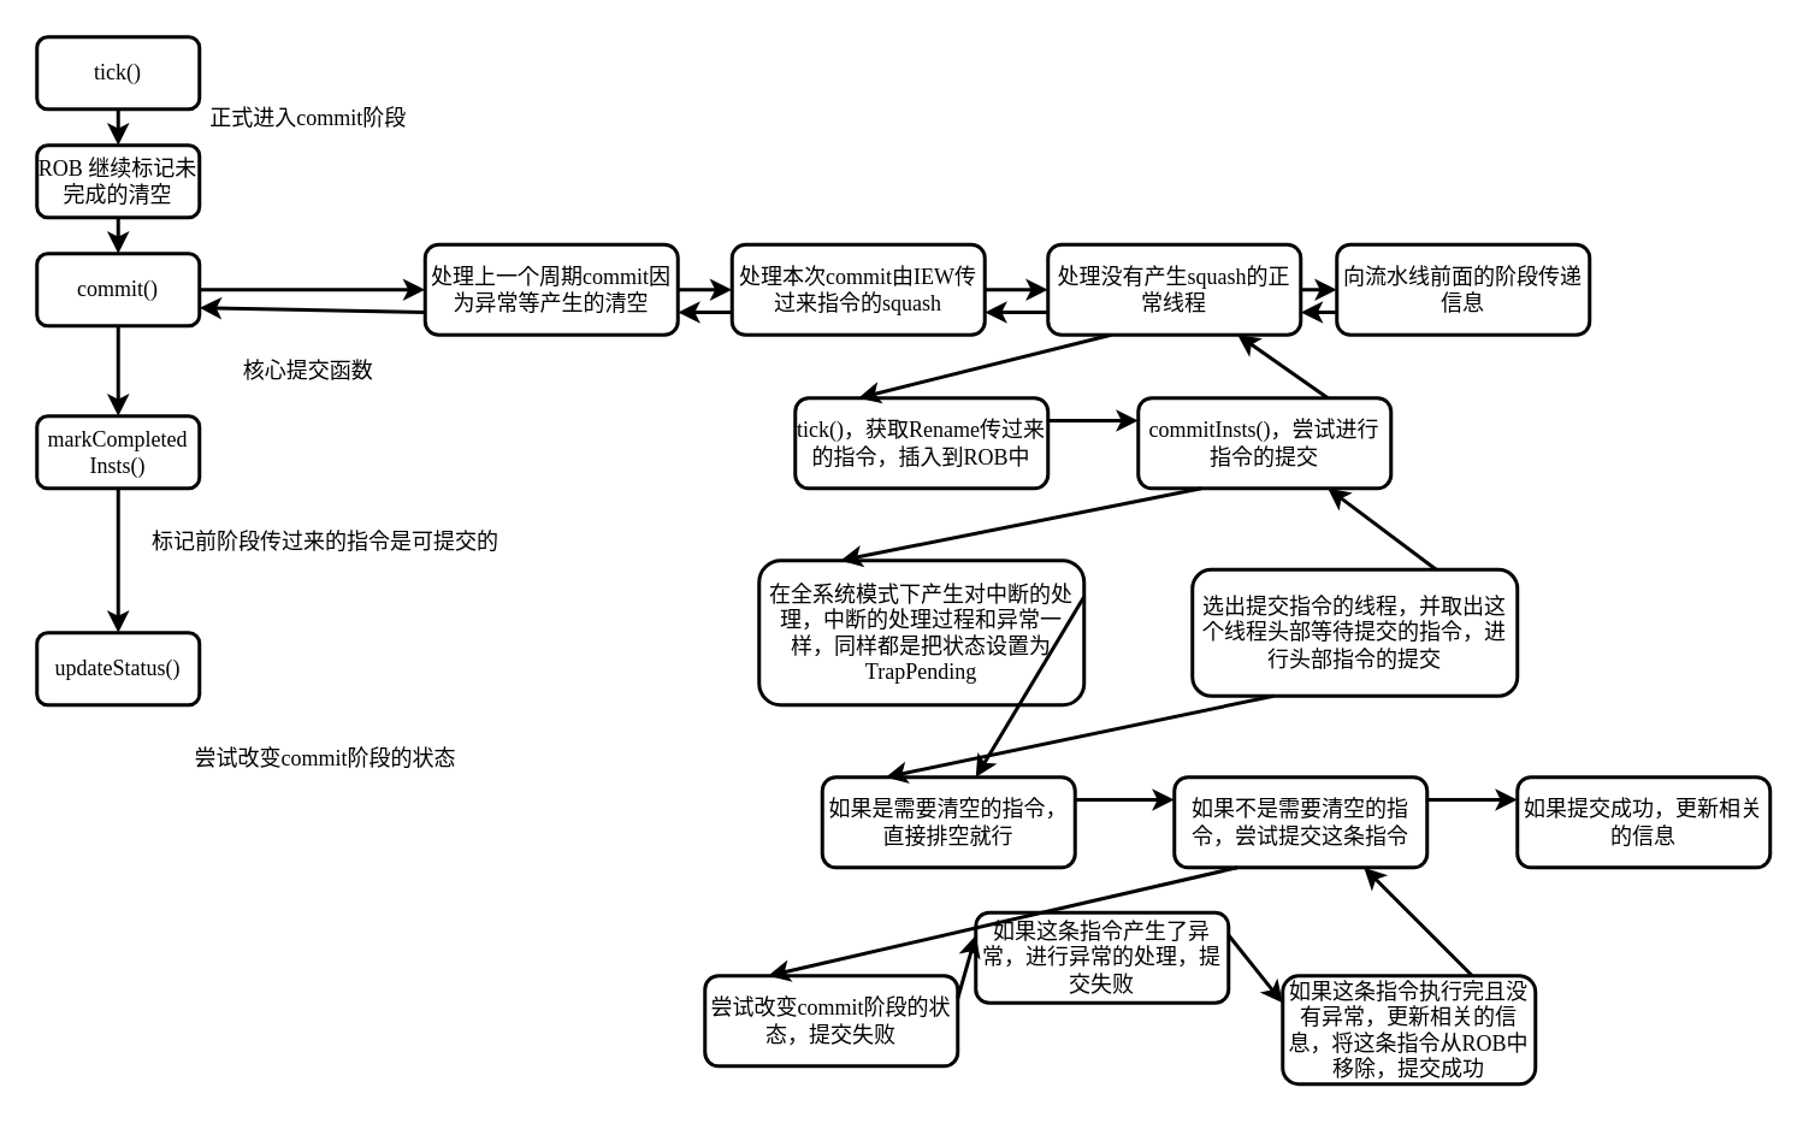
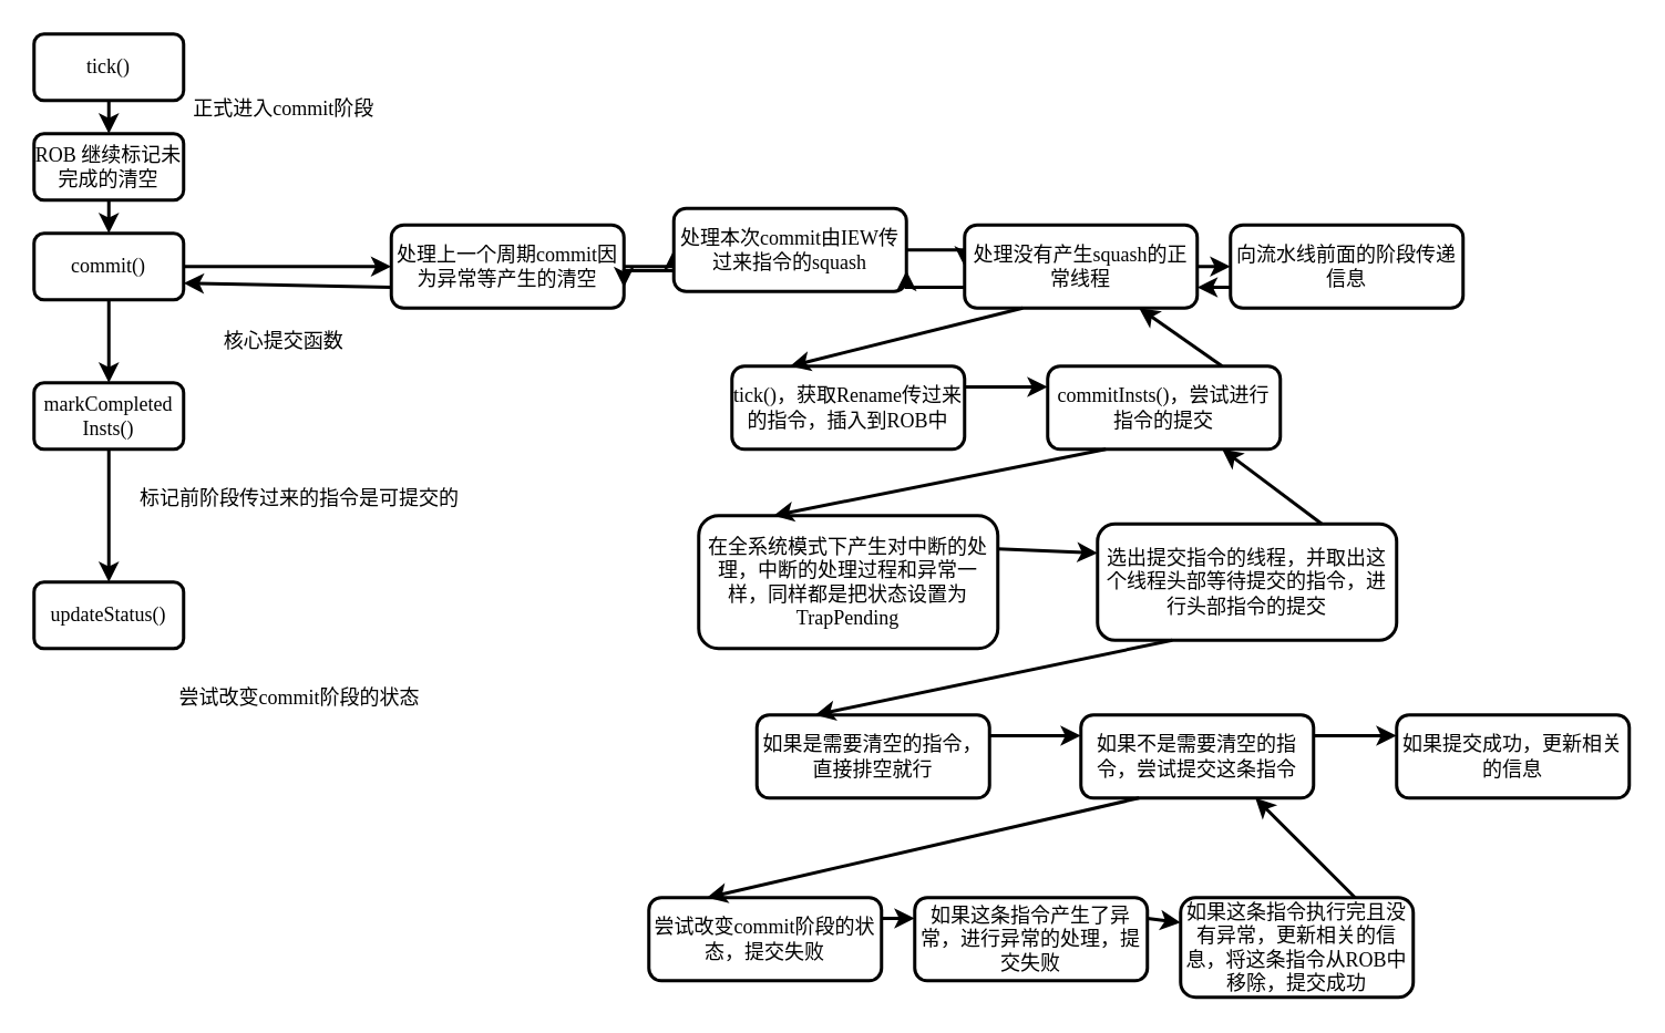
- <mxCell id="20" value="处理本次commit由IEW传过来指令的squash" style="rounded=1;whiteSpace=wrap;html=1;strokeWidth=2;fontFamily=Source Han Sans SC;" vertex="1" parent="1"><mxGeometry x="405" y="135" width="140" height="50" as="geometry" /></mxCell>
+ <mxCell id="20" value="处理本次commit由IEW传过来指令的squash" style="rounded=1;whiteSpace=wrap;html=1;strokeWidth=2;fontFamily=Source Han Sans SC;" vertex="1" parent="1"><mxGeometry x="405" y="125" width="140" height="50" as="geometry" /></mxCell>
- <mxCell id="40" value="" style="endArrow=classic;html=1;rounded=0;exitX=1;exitY=0.25;exitDx=0;exitDy=0;strokeWidth=2;" edge="1" parent="1" source="29" target="31"><mxGeometry width="50" height="50" relative="1" as="geometry"><mxPoint x="650" y="730" as="sourcePoint" /><mxPoint x="700" y="680" as="targetPoint" /></mxGeometry></mxCell>
+ <mxCell id="40" value="" style="endArrow=classic;html=1;rounded=0;exitX=1;exitY=0.25;exitDx=0;exitDy=0;entryX=0;entryY=0.25;entryDx=0;entryDy=0;strokeWidth=2;" edge="1" parent="1" source="29" target="30"><mxGeometry width="50" height="50" relative="1" as="geometry"><mxPoint x="650" y="730" as="sourcePoint" /><mxPoint x="700" y="680" as="targetPoint" /></mxGeometry></mxCell>
- <mxCell id="35" value="如果这条指令产生了异常，进行异常的处理，提交失败" style="rounded=1;whiteSpace=wrap;html=1;strokeWidth=2;fontFamily=Source Han Sans SC;" vertex="1" parent="1"><mxGeometry x="540" y="505" width="140" height="50" as="geometry" /></mxCell>
+ <mxCell id="35" value="如果这条指令产生了异常，进行异常的处理，提交失败" style="rounded=1;whiteSpace=wrap;html=1;strokeWidth=2;fontFamily=Source Han Sans SC;" vertex="1" parent="1"><mxGeometry x="550" y="540" width="140" height="50" as="geometry" /></mxCell>
